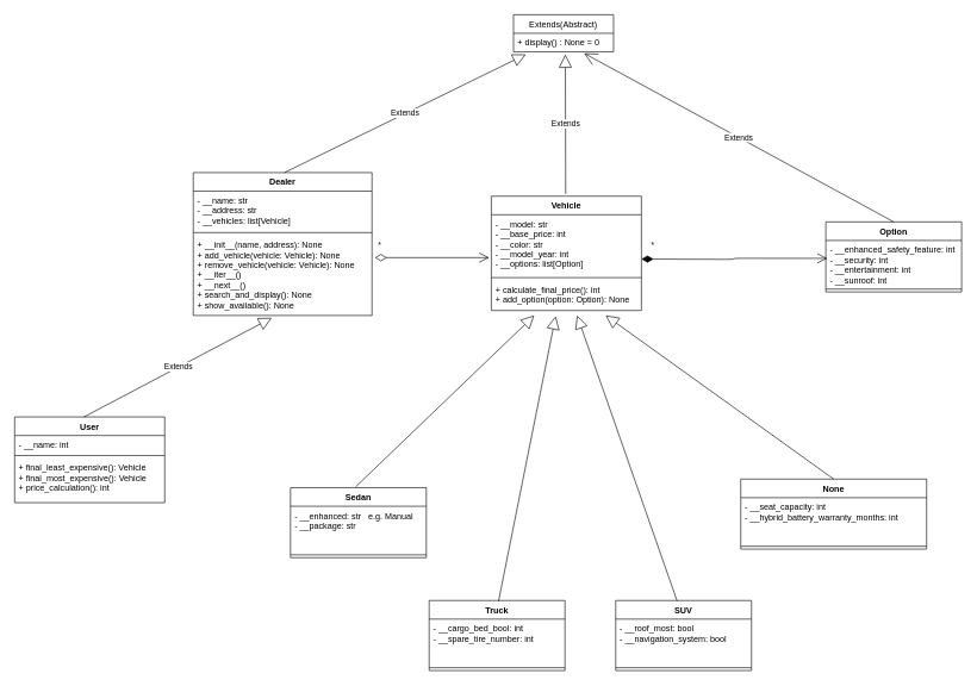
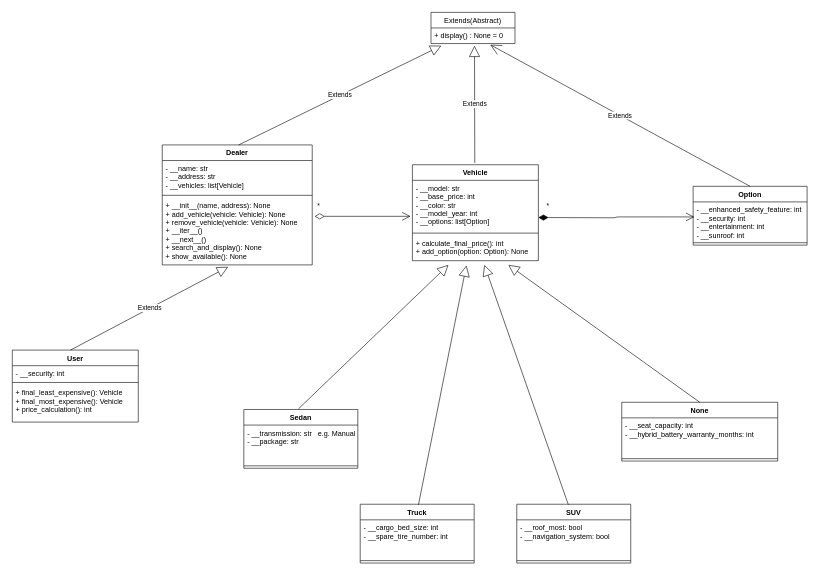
- <mxCell id="28" value="- __name: int" style="text;strokeColor=none;fillColor=none;align=left;verticalAlign=top;spacingLeft=4;spacingRight=4;overflow=hidden;rotatable=0;points=[[0,0.5],[1,0.5]];portConstraint=eastwest;" vertex="1" parent="27"><mxGeometry y="26" width="210" height="24" as="geometry" /></mxCell>
+ <mxCell id="28" value="- __security: int" style="text;strokeColor=none;fillColor=none;align=left;verticalAlign=top;spacingLeft=4;spacingRight=4;overflow=hidden;rotatable=0;points=[[0,0.5],[1,0.5]];portConstraint=eastwest;" vertex="1" parent="27"><mxGeometry y="26" width="210" height="24" as="geometry" /></mxCell>
- <mxCell id="19" value="- __enhanced: str   e.g. Manual&#10;- __package: str" style="text;strokeColor=none;fillColor=none;align=left;verticalAlign=top;spacingLeft=4;spacingRight=4;overflow=hidden;rotatable=0;points=[[0,0.5],[1,0.5]];portConstraint=eastwest;" vertex="1" parent="18"><mxGeometry y="26" width="190" height="64" as="geometry" /></mxCell>
+ <mxCell id="19" value="- __transmission: str   e.g. Manual&#10;- __package: str" style="text;strokeColor=none;fillColor=none;align=left;verticalAlign=top;spacingLeft=4;spacingRight=4;overflow=hidden;rotatable=0;points=[[0,0.5],[1,0.5]];portConstraint=eastwest;" vertex="1" parent="18"><mxGeometry y="26" width="190" height="64" as="geometry" /></mxCell>
- <mxCell id="16" value="- __cargo_bed_bool: int&#10;- __spare_tire_number: int" style="text;strokeColor=none;fillColor=none;align=left;verticalAlign=top;spacingLeft=4;spacingRight=4;overflow=hidden;rotatable=0;points=[[0,0.5],[1,0.5]];portConstraint=eastwest;" vertex="1" parent="15"><mxGeometry y="26" width="190" height="64" as="geometry" /></mxCell>
+ <mxCell id="16" value="- __cargo_bed_size: int&#10;- __spare_tire_number: int" style="text;strokeColor=none;fillColor=none;align=left;verticalAlign=top;spacingLeft=4;spacingRight=4;overflow=hidden;rotatable=0;points=[[0,0.5],[1,0.5]];portConstraint=eastwest;" vertex="1" parent="15"><mxGeometry y="26" width="190" height="64" as="geometry" /></mxCell>
